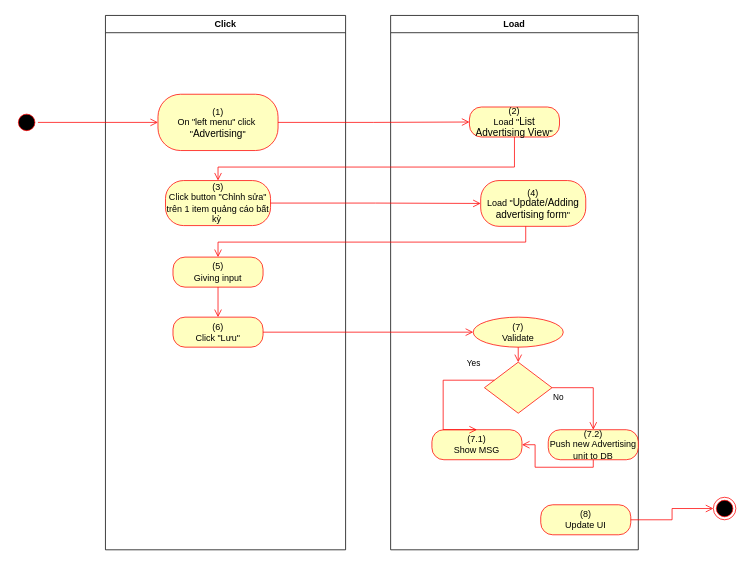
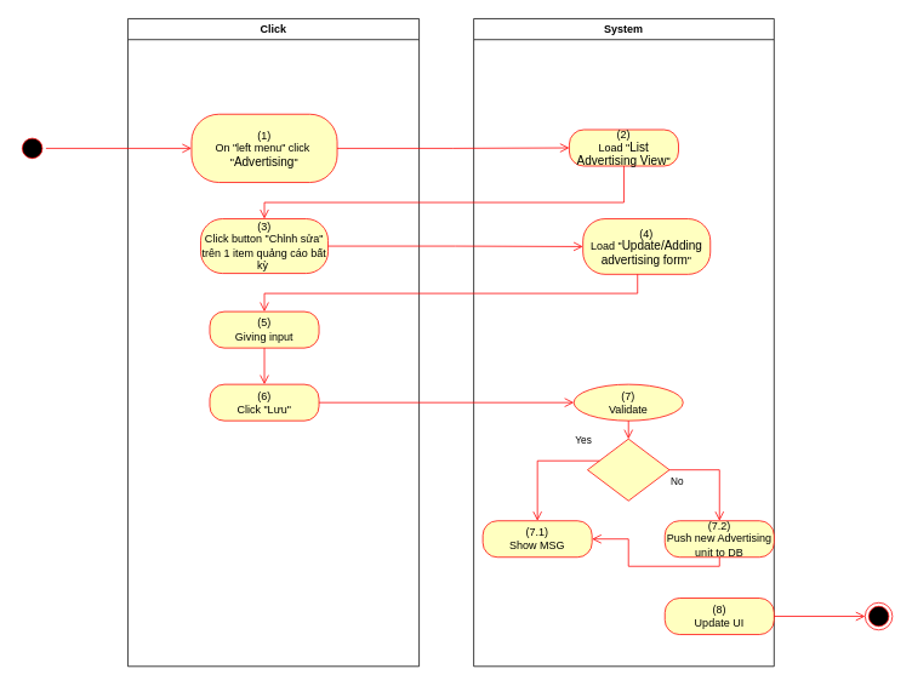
- <mxCell id="8" value="Load" style="swimlane;whiteSpace=wrap;startSize=23;" vertex="1" parent="1"><mxGeometry x="520" y="20" width="330" height="712" as="geometry" /></mxCell>
+ <mxCell id="8" value="System" style="swimlane;whiteSpace=wrap;startSize=23;" vertex="1" parent="1"><mxGeometry x="520" y="20" width="330" height="712" as="geometry" /></mxCell>
- <mxCell id="17" value="(7.1)&lt;br&gt;Show MSG" style="rounded=1;whiteSpace=wrap;html=1;arcSize=40;fontColor=#000000;fillColor=#ffffc0;strokeColor=#ff0000;" vertex="1" parent="8"><mxGeometry x="55" y="552" width="120" height="40" as="geometry" /></mxCell>
+ <mxCell id="17" value="(7.1)&lt;br&gt;Show MSG" style="rounded=1;whiteSpace=wrap;html=1;arcSize=40;fontColor=#000000;fillColor=#ffffc0;strokeColor=#ff0000;" vertex="1" parent="8"><mxGeometry x="10" y="552" width="120" height="40" as="geometry" /></mxCell>
- <mxCell id="15" value="(8)&lt;br&gt;Update UI" style="rounded=1;whiteSpace=wrap;html=1;arcSize=40;fontColor=#000000;fillColor=#ffffc0;strokeColor=#ff0000;" vertex="1" parent="8"><mxGeometry x="200" y="652" width="120" height="40" as="geometry" /></mxCell>
+ <mxCell id="15" value="(8)&lt;br&gt;Update UI" style="rounded=1;whiteSpace=wrap;html=1;arcSize=40;fontColor=#000000;fillColor=#ffffc0;strokeColor=#ff0000;" vertex="1" parent="8"><mxGeometry x="210" y="637" width="120" height="40" as="geometry" /></mxCell>
